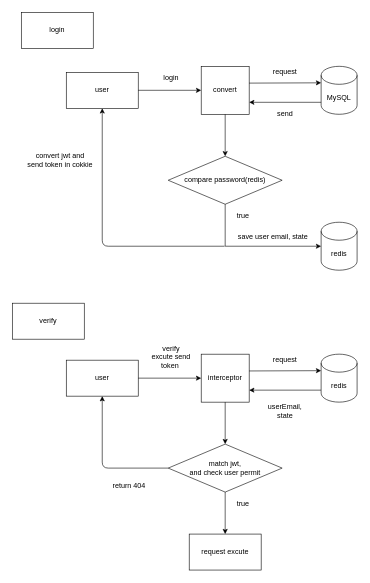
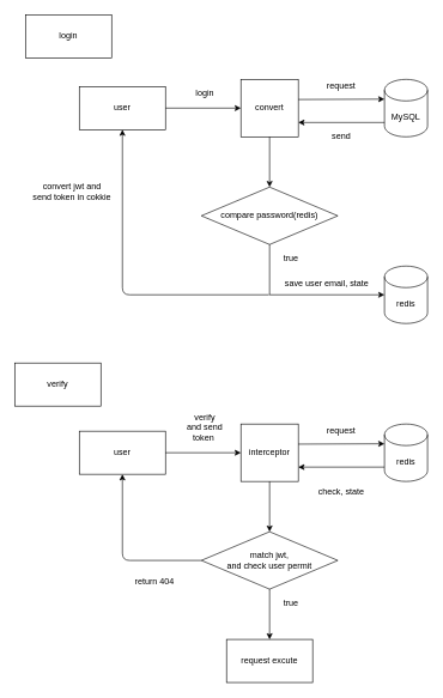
- <mxCell id="26" value="verify&lt;br&gt;excute send token&amp;nbsp;" style="text;html=1;strokeColor=none;fillColor=none;align=center;verticalAlign=middle;whiteSpace=wrap;rounded=0;" vertex="1" parent="1"><mxGeometry x="250" y="560" width="70" height="70" as="geometry" /></mxCell>
+ <mxCell id="26" value="verify&lt;br&gt;and send token&amp;nbsp;" style="text;html=1;strokeColor=none;fillColor=none;align=center;verticalAlign=middle;whiteSpace=wrap;rounded=0;" vertex="1" parent="1"><mxGeometry x="250" y="560" width="70" height="70" as="geometry" /></mxCell>
- <mxCell id="30" value="userEmail, state" style="text;html=1;strokeColor=none;fillColor=none;align=center;verticalAlign=middle;whiteSpace=wrap;rounded=0;" vertex="1" parent="1"><mxGeometry x="440" y="660" width="70" height="50" as="geometry" /></mxCell>
+ <mxCell id="30" value="check, state" style="text;html=1;strokeColor=none;fillColor=none;align=center;verticalAlign=middle;whiteSpace=wrap;rounded=0;" vertex="1" parent="1"><mxGeometry x="440" y="660" width="70" height="50" as="geometry" /></mxCell>
